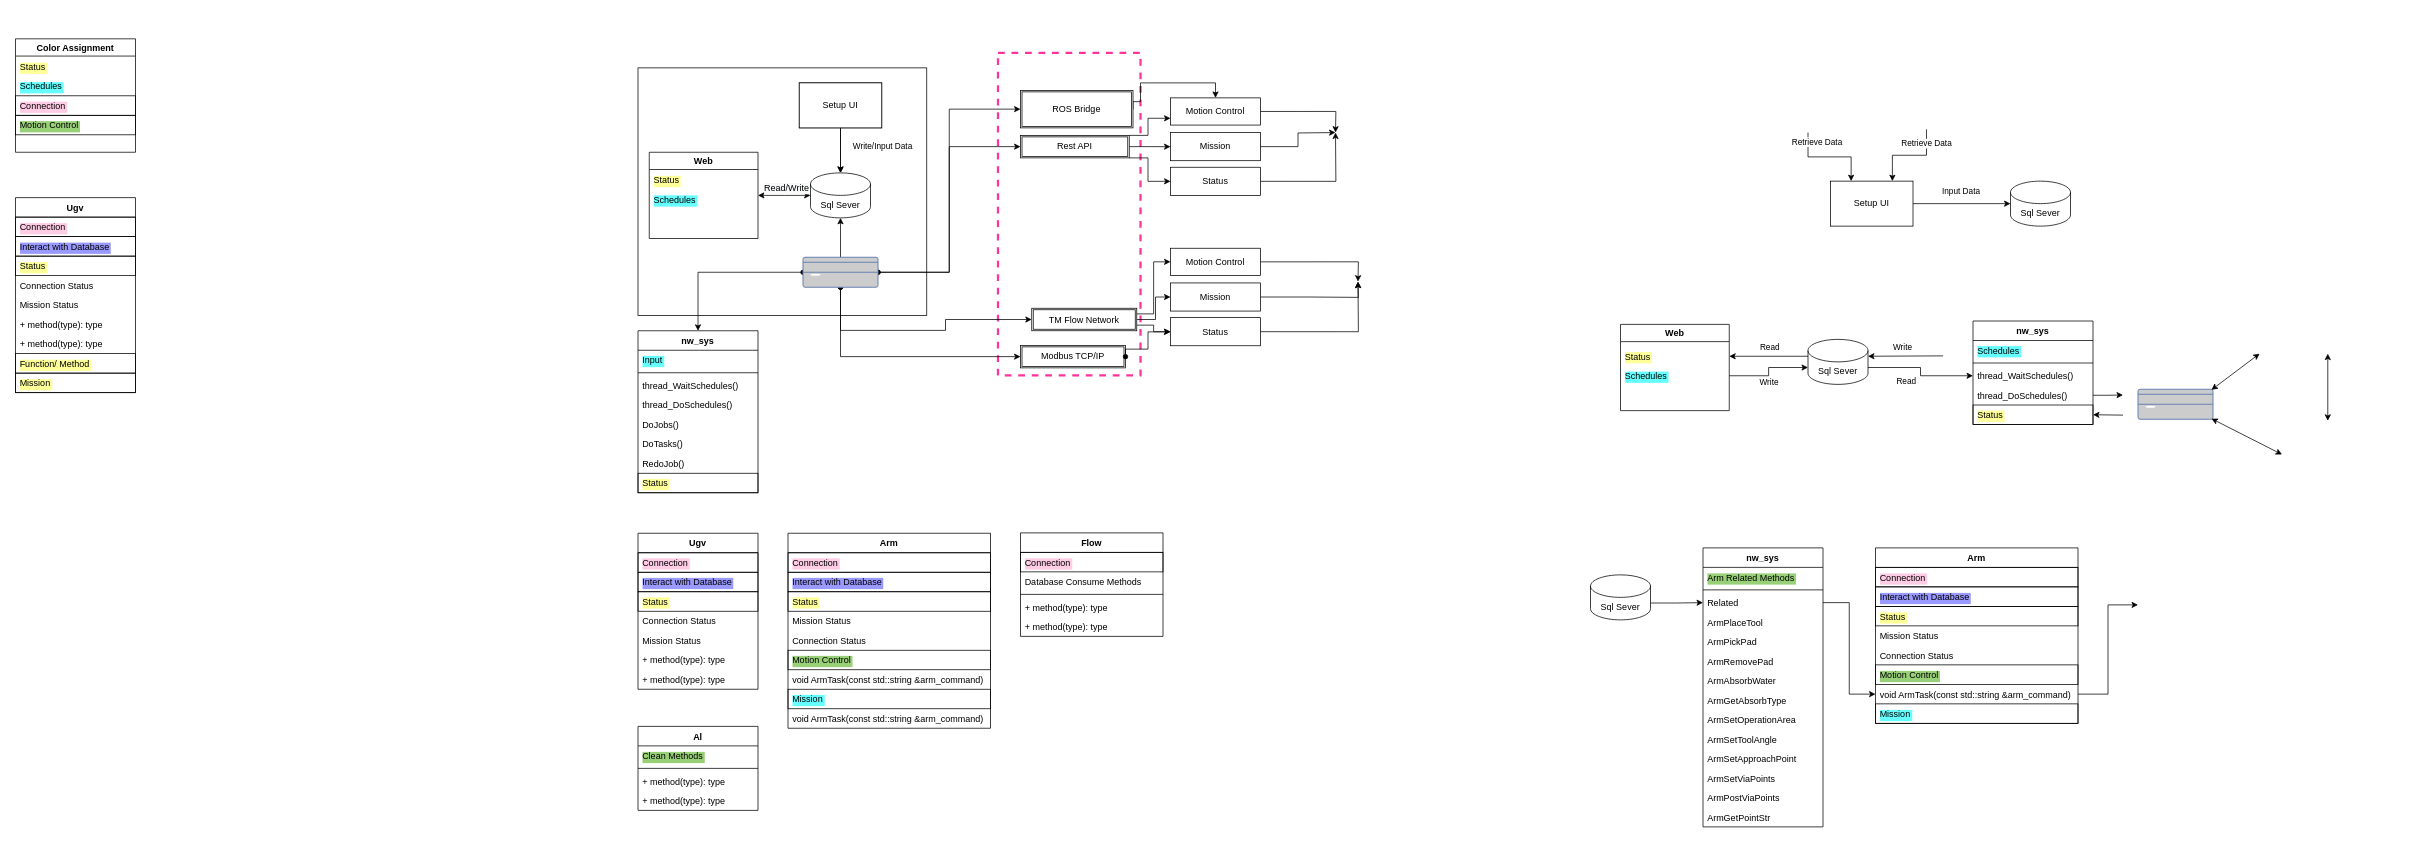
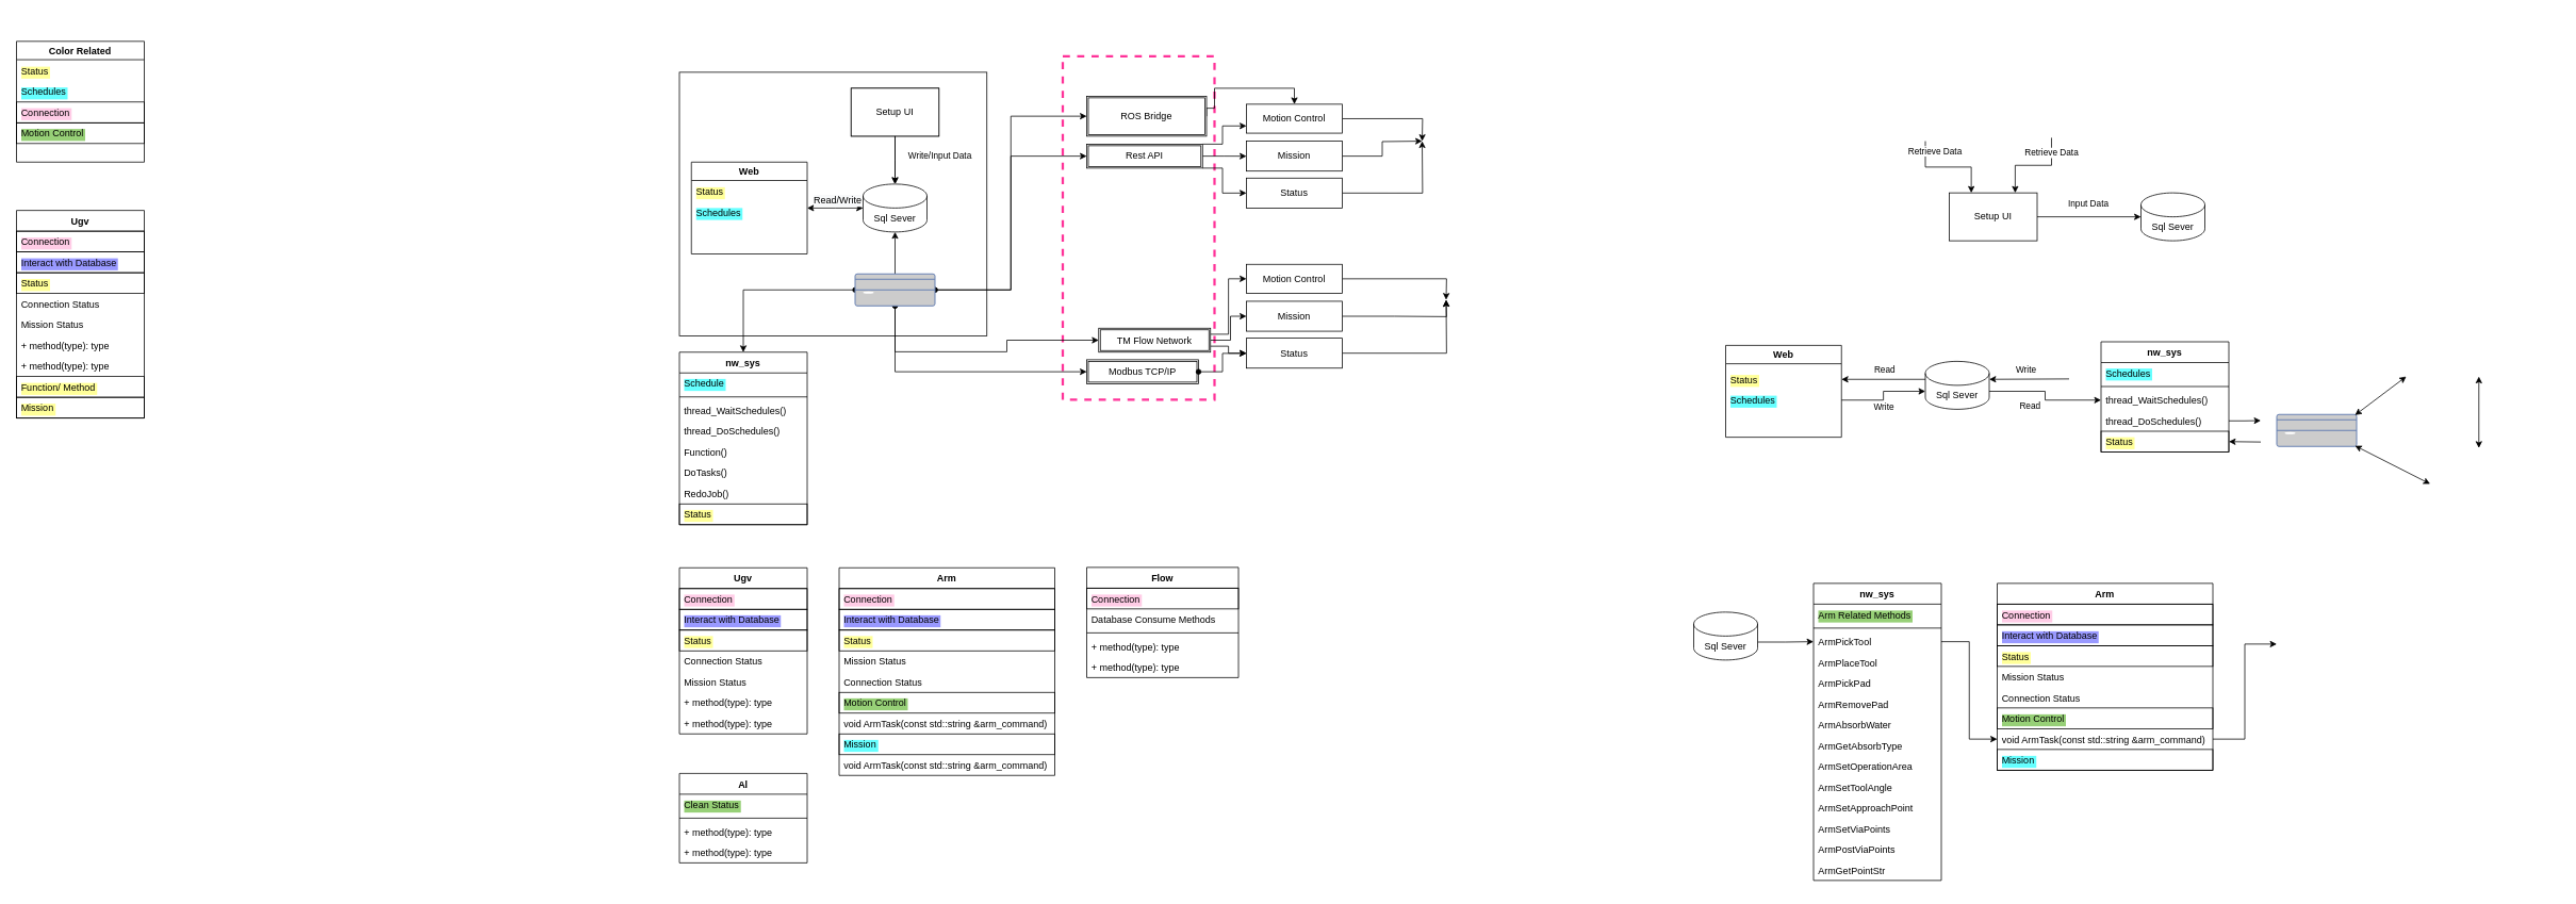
- <mxCell id="138" value="Color Assignment" style="swimlane;" parent="1" vertex="1"><mxGeometry x="20" y="51.25" width="160" height="151.25" as="geometry" /></mxCell>
+ <mxCell id="138" value="Color Related" style="swimlane;" parent="1" vertex="1"><mxGeometry x="20" y="51.25" width="160" height="151.25" as="geometry" /></mxCell>
- <mxCell id="4" value="Modbus TCP/IP" style="shape=ext;double=1;rounded=0;whiteSpace=wrap;html=1;" parent="2" vertex="1"><mxGeometry x="30" y="390" width="140" height="30" as="geometry" /></mxCell>
+ <mxCell id="4" value="Modbus TCP/IP" style="shape=ext;double=1;rounded=0;whiteSpace=wrap;html=1;" parent="2" vertex="1"><mxGeometry x="30" y="380" width="140" height="30" as="geometry" /></mxCell>
- <mxCell id="47" value="Input" style="text;strokeColor=none;fillColor=none;align=left;verticalAlign=top;spacingLeft=4;spacingRight=4;overflow=hidden;rotatable=0;points=[[0,0.5],[1,0.5]];portConstraint=eastwest;labelBackgroundColor=#66FFFF;" parent="46" vertex="1"><mxGeometry y="26" width="160" height="26" as="geometry" /></mxCell>
+ <mxCell id="47" value="Schedule" style="text;strokeColor=none;fillColor=none;align=left;verticalAlign=top;spacingLeft=4;spacingRight=4;overflow=hidden;rotatable=0;points=[[0,0.5],[1,0.5]];portConstraint=eastwest;labelBackgroundColor=#66FFFF;" parent="46" vertex="1"><mxGeometry y="26" width="160" height="26" as="geometry" /></mxCell>
- <mxCell id="51" value="DoJobs()" style="text;strokeColor=none;fillColor=none;align=left;verticalAlign=top;spacingLeft=4;spacingRight=4;overflow=hidden;rotatable=0;points=[[0,0.5],[1,0.5]];portConstraint=eastwest;" parent="46" vertex="1"><mxGeometry y="112" width="160" height="26" as="geometry" /></mxCell>
+ <mxCell id="51" value="Function()" style="text;strokeColor=none;fillColor=none;align=left;verticalAlign=top;spacingLeft=4;spacingRight=4;overflow=hidden;rotatable=0;points=[[0,0.5],[1,0.5]];portConstraint=eastwest;" parent="46" vertex="1"><mxGeometry y="112" width="160" height="26" as="geometry" /></mxCell>
- <mxCell id="102" value="Related" style="text;strokeColor=none;fillColor=none;align=left;verticalAlign=top;spacingLeft=4;spacingRight=4;overflow=hidden;rotatable=0;points=[[0,0.5],[1,0.5]];portConstraint=eastwest;" parent="99" vertex="1"><mxGeometry y="60" width="160" height="26" as="geometry" /></mxCell>
+ <mxCell id="102" value="ArmPickTool" style="text;strokeColor=none;fillColor=none;align=left;verticalAlign=top;spacingLeft=4;spacingRight=4;overflow=hidden;rotatable=0;points=[[0,0.5],[1,0.5]];portConstraint=eastwest;" parent="99" vertex="1"><mxGeometry y="60" width="160" height="26" as="geometry" /></mxCell>
- <mxCell id="78" value="Clean Methods" style="text;strokeColor=none;fillColor=none;align=left;verticalAlign=top;spacingLeft=4;spacingRight=4;overflow=hidden;rotatable=0;points=[[0,0.5],[1,0.5]];portConstraint=eastwest;labelBackgroundColor=#97D077;" parent="77" vertex="1"><mxGeometry y="26" width="160" height="26" as="geometry" /></mxCell>
+ <mxCell id="78" value="Clean Status" style="text;strokeColor=none;fillColor=none;align=left;verticalAlign=top;spacingLeft=4;spacingRight=4;overflow=hidden;rotatable=0;points=[[0,0.5],[1,0.5]];portConstraint=eastwest;labelBackgroundColor=#97D077;" parent="77" vertex="1"><mxGeometry y="26" width="160" height="26" as="geometry" /></mxCell>
